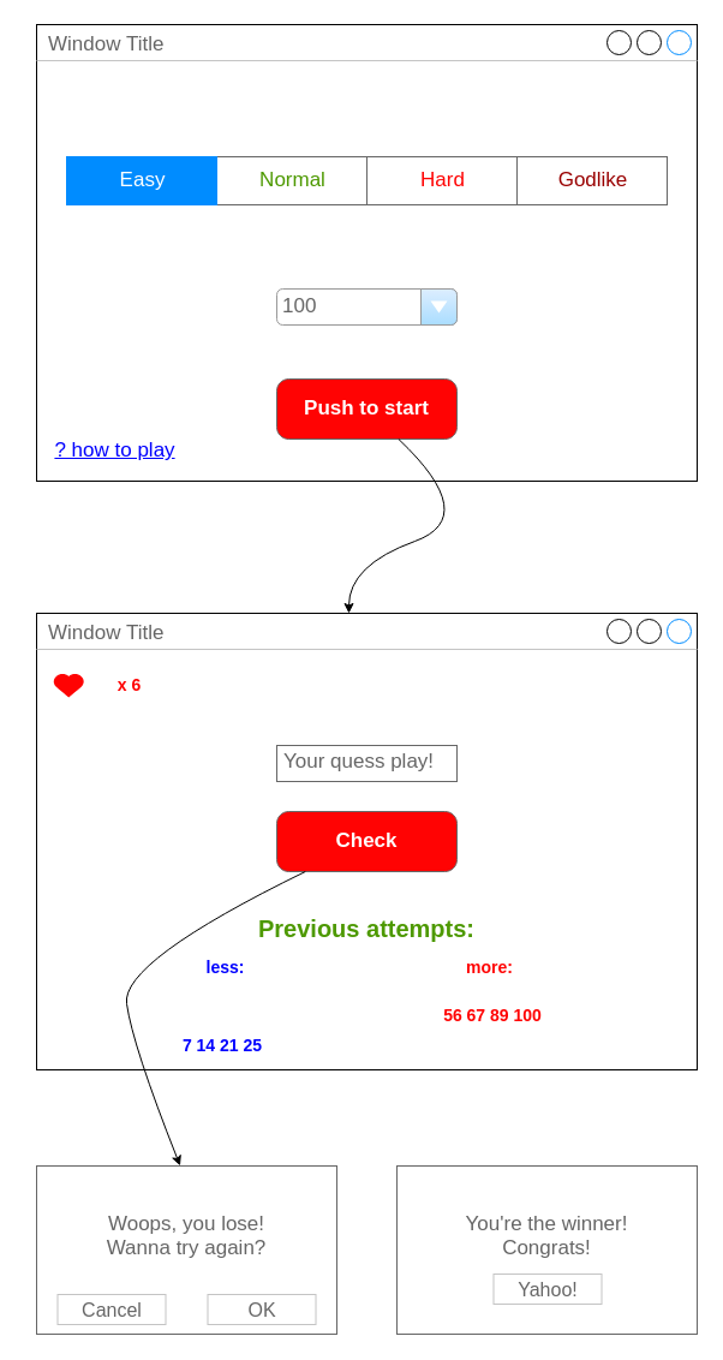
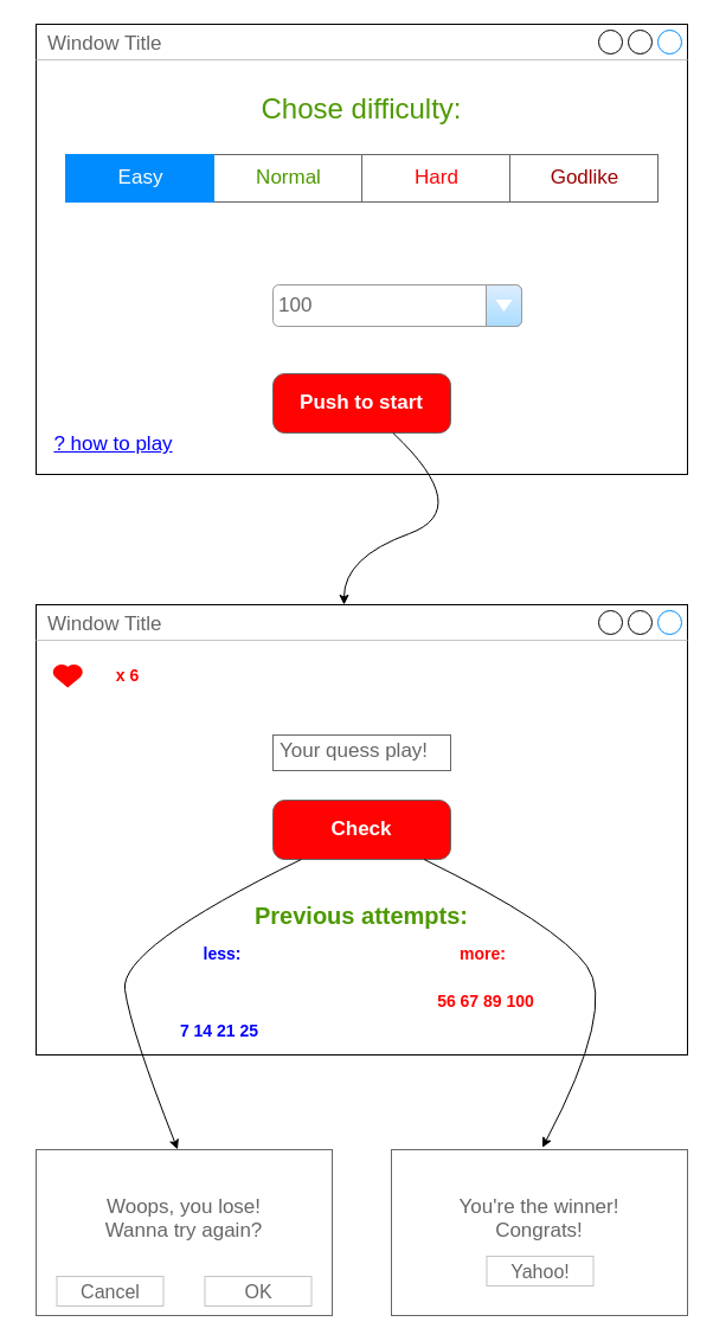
+ <mxCell id="9" value="&lt;h1&gt;&lt;font color=&quot;#4d9900&quot; style=&quot;font-weight: normal;&quot;&gt;Chose difficulty:&lt;/font&gt;&lt;/h1&gt;" style="text;spacingTop=-5;whiteSpace=wrap;html=1;align=center;fontSize=12;fontFamily=Helvetica;fillColor=none;strokeColor=none;" vertex="1" parent="1"><mxGeometry x="180" y="60" width="250" height="50" as="geometry" /></mxCell>
- <mxCell id="10" value="100" style="strokeWidth=1;shadow=0;dashed=0;align=center;html=1;shape=mxgraph.mockup.forms.comboBox;strokeColor=#999999;fillColor=#ddeeff;align=left;fillColor2=#aaddff;mainText=;fontColor=#666666;fontSize=17;spacingLeft=3;" vertex="1" parent="1"><mxGeometry x="230" y="240" width="150" height="30" as="geometry" /></mxCell>
+ <mxCell id="10" value="100" style="strokeWidth=1;shadow=0;dashed=0;align=center;html=1;shape=mxgraph.mockup.forms.comboBox;strokeColor=#999999;fillColor=#ddeeff;align=left;fillColor2=#aaddff;mainText=;fontColor=#666666;fontSize=17;spacingLeft=3;" vertex="1" parent="1"><mxGeometry x="230" y="240" width="210" height="35" as="geometry" /></mxCell>
+ <mxCell id="29" value="" style="curved=1;endArrow=classic;html=1;rounded=0;fontSize=20;fontColor=#FF0303;entryX=0.51;entryY=-0.013;entryDx=0;entryDy=0;entryPerimeter=0;exitX=0.851;exitY=1;exitDx=0;exitDy=0;exitPerimeter=0;" edge="1" parent="1" source="13" target="27"><mxGeometry width="50" height="50" relative="1" as="geometry"><mxPoint x="300" y="960" as="sourcePoint" /><mxPoint x="350" y="910" as="targetPoint" /><Array as="points"><mxPoint x="470" y="780" /><mxPoint x="520" y="850" /></Array></mxGeometry></mxCell>
